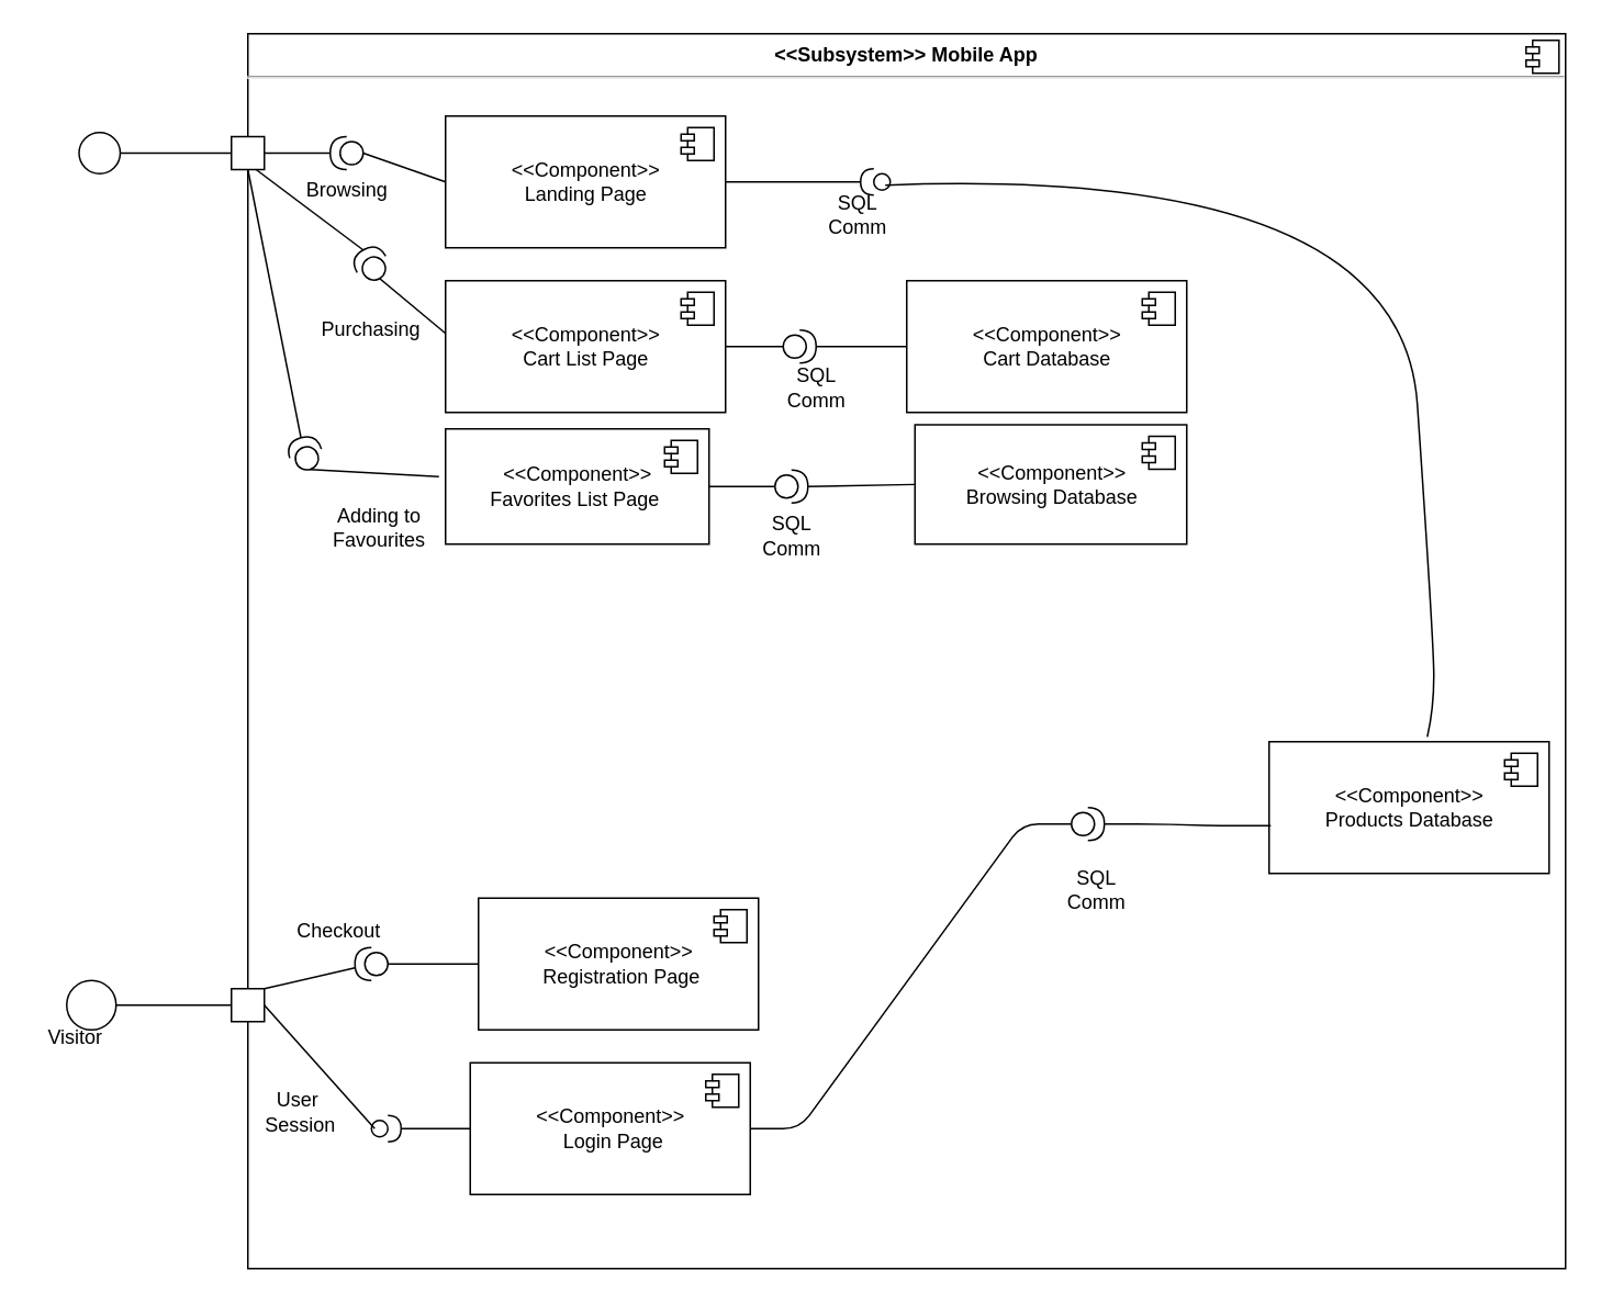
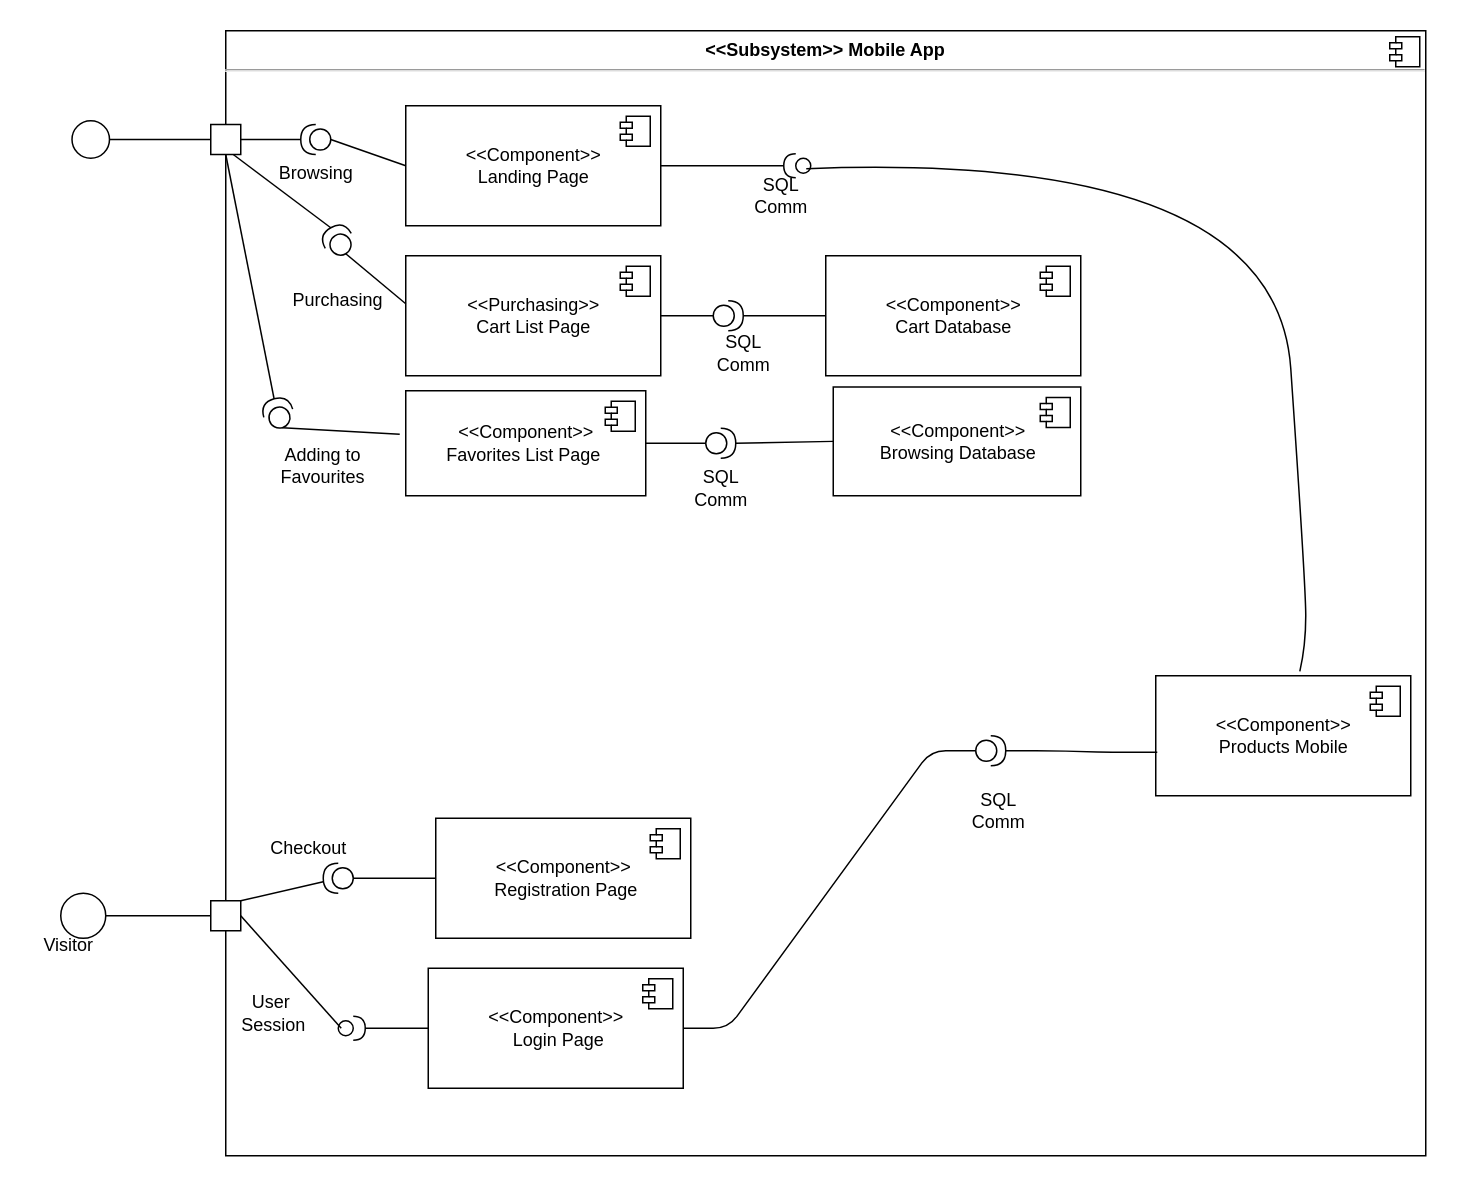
- <mxCell id="36" value="&amp;lt;&amp;lt;Component&amp;gt;&amp;gt;&lt;br&gt;Cart List Page" style="html=1;dropTarget=0;" vertex="1" parent="1"><mxGeometry x="270" y="170" width="170" height="80" as="geometry" /></mxCell>
+ <mxCell id="36" value="&amp;lt;&amp;lt;Purchasing&amp;gt;&amp;gt;&lt;br&gt;Cart List Page" style="html=1;dropTarget=0;" vertex="1" parent="1"><mxGeometry x="270" y="170" width="170" height="80" as="geometry" /></mxCell>
- <mxCell id="49" value="Adding to Favourites&lt;br&gt;" style="text;html=1;strokeColor=none;fillColor=none;align=center;verticalAlign=middle;whiteSpace=wrap;rounded=0;" vertex="1" parent="1"><mxGeometry x="210" y="310" width="40" height="20" as="geometry" /></mxCell>
+ <mxCell id="49" value="Adding to Favourites&lt;br&gt;" style="text;html=1;strokeColor=none;fillColor=none;align=center;verticalAlign=middle;whiteSpace=wrap;rounded=0;" vertex="1" parent="1"><mxGeometry x="195" y="300" width="40" height="20" as="geometry" /></mxCell>
- <mxCell id="7" value="&amp;lt;&amp;lt;Component&amp;gt;&amp;gt;&lt;br&gt;Products Database" style="html=1;dropTarget=0;" parent="1" vertex="1"><mxGeometry x="770" y="450" width="170" height="80" as="geometry" /></mxCell>
+ <mxCell id="7" value="&amp;lt;&amp;lt;Component&amp;gt;&amp;gt;&lt;br&gt;Products Mobile" style="html=1;dropTarget=0;" parent="1" vertex="1"><mxGeometry x="770" y="450" width="170" height="80" as="geometry" /></mxCell>
